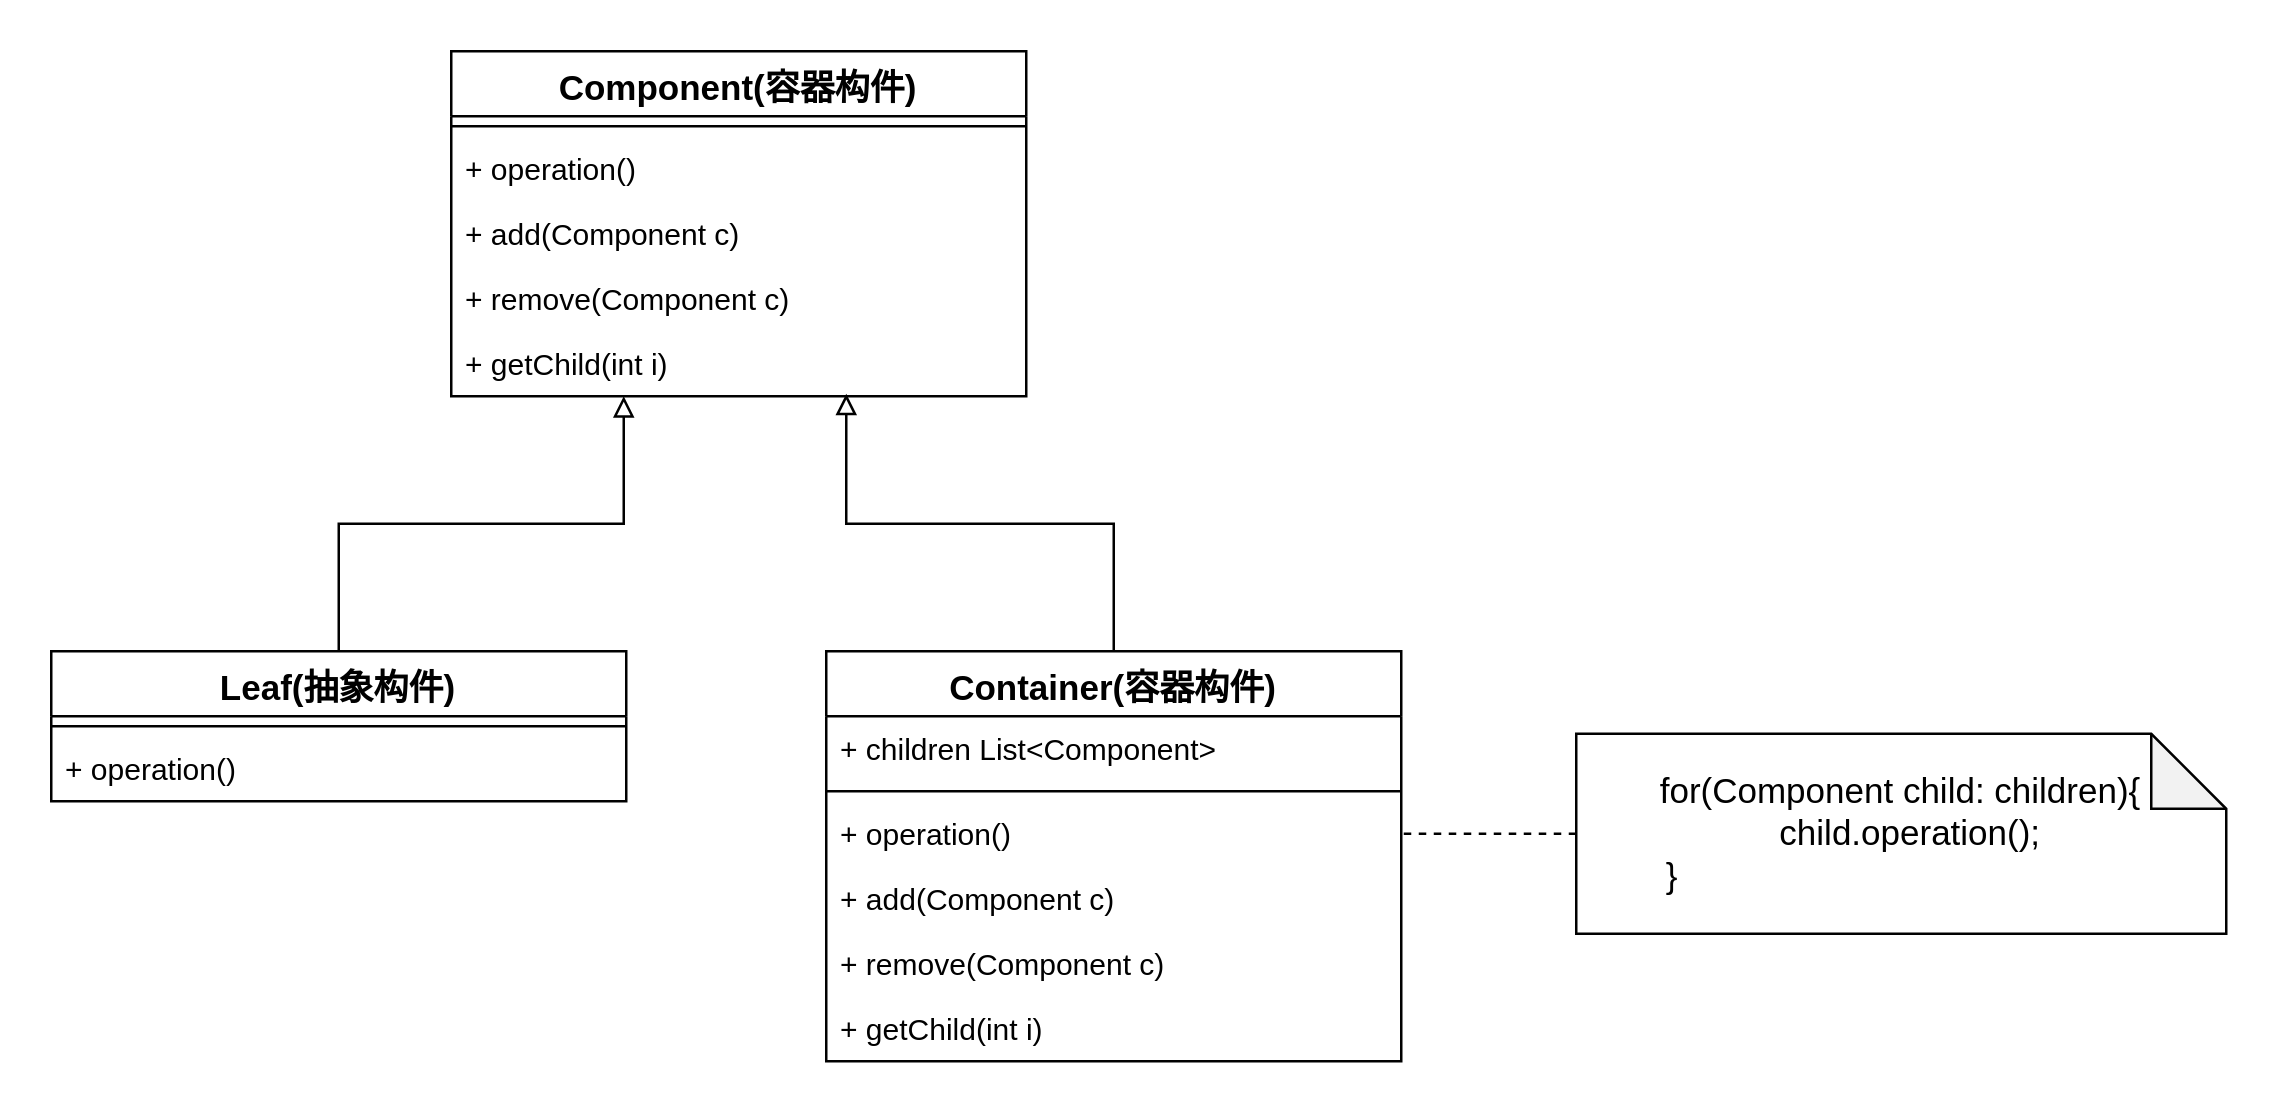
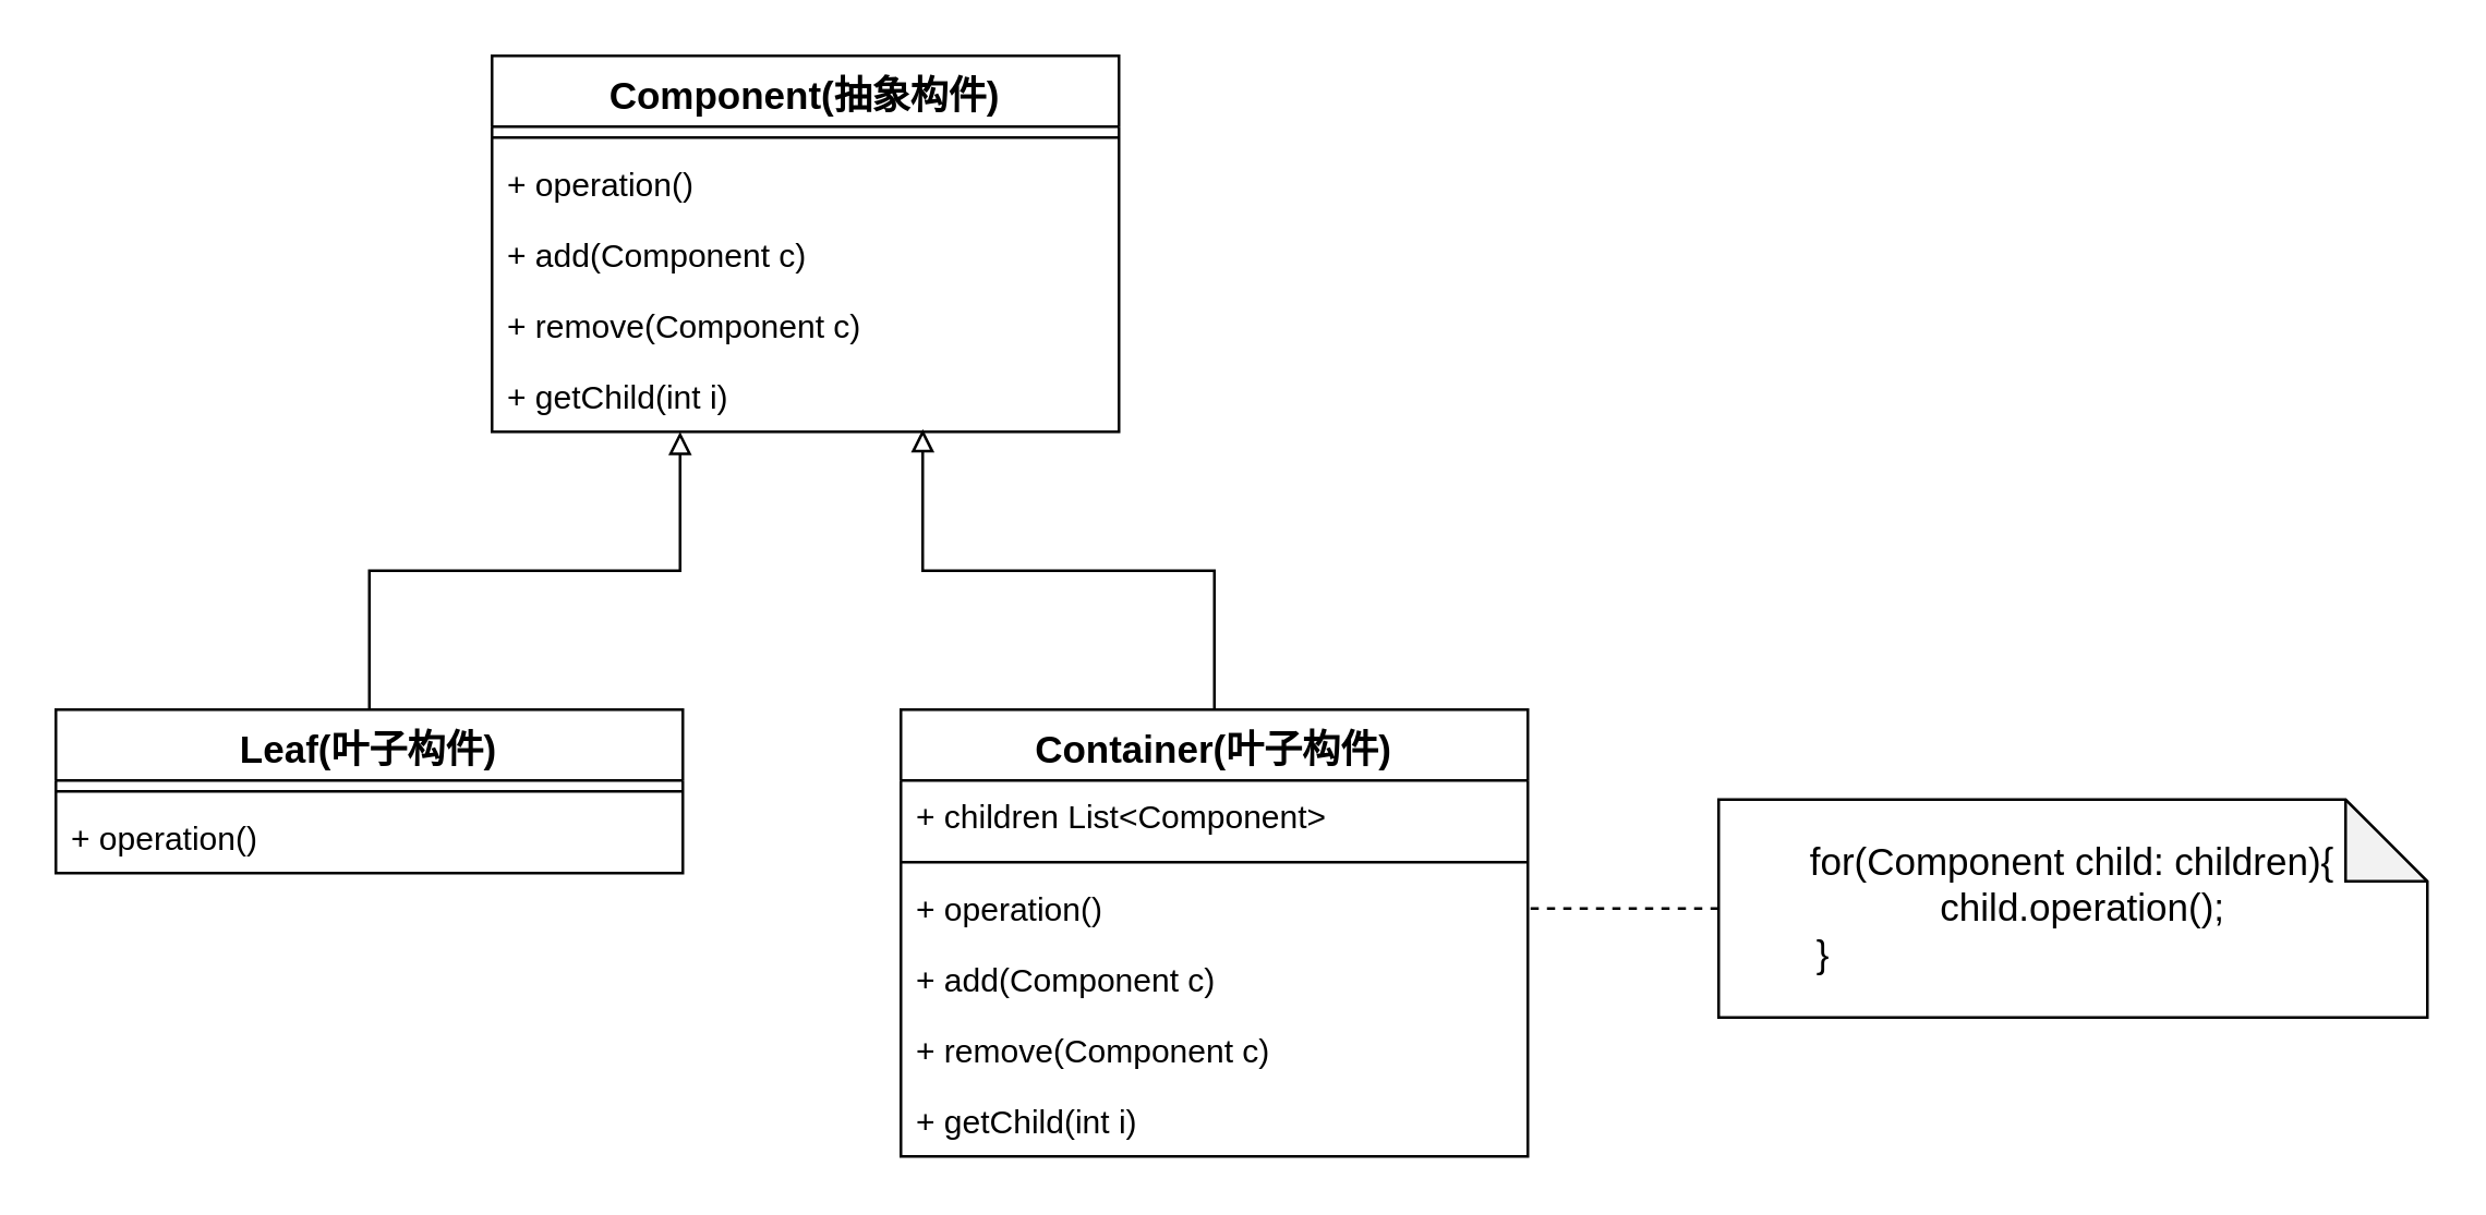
- <mxCell id="2" value="Component(容器构件)" style="swimlane;fontStyle=1;align=center;verticalAlign=top;childLayout=stackLayout;horizontal=1;startSize=26;horizontalStack=0;resizeParent=1;resizeParentMax=0;resizeLast=0;collapsible=1;marginBottom=0;fontSize=14;" parent="1" vertex="1"><mxGeometry x="180" y="20" width="230" height="138" as="geometry" /></mxCell>
+ <mxCell id="2" value="Component(抽象构件)" style="swimlane;fontStyle=1;align=center;verticalAlign=top;childLayout=stackLayout;horizontal=1;startSize=26;horizontalStack=0;resizeParent=1;resizeParentMax=0;resizeLast=0;collapsible=1;marginBottom=0;fontSize=14;" parent="1" vertex="1"><mxGeometry x="180" y="20" width="230" height="138" as="geometry" /></mxCell>
- <mxCell id="17" value="Leaf(抽象构件)" style="swimlane;fontStyle=1;align=center;verticalAlign=top;childLayout=stackLayout;horizontal=1;startSize=26;horizontalStack=0;resizeParent=1;resizeParentMax=0;resizeLast=0;collapsible=1;marginBottom=0;fontSize=14;" parent="1" vertex="1"><mxGeometry x="20" y="260" width="230" height="60" as="geometry" /></mxCell>
+ <mxCell id="17" value="Leaf(叶子构件)" style="swimlane;fontStyle=1;align=center;verticalAlign=top;childLayout=stackLayout;horizontal=1;startSize=26;horizontalStack=0;resizeParent=1;resizeParentMax=0;resizeLast=0;collapsible=1;marginBottom=0;fontSize=14;" parent="1" vertex="1"><mxGeometry x="20" y="260" width="230" height="60" as="geometry" /></mxCell>
- <mxCell id="9" value="Container(容器构件)" style="swimlane;fontStyle=1;align=center;verticalAlign=top;childLayout=stackLayout;horizontal=1;startSize=26;horizontalStack=0;resizeParent=1;resizeParentMax=0;resizeLast=0;collapsible=1;marginBottom=0;fontSize=14;" parent="1" vertex="1"><mxGeometry x="330" y="260" width="230" height="164" as="geometry" /></mxCell>
+ <mxCell id="9" value="Container(叶子构件)" style="swimlane;fontStyle=1;align=center;verticalAlign=top;childLayout=stackLayout;horizontal=1;startSize=26;horizontalStack=0;resizeParent=1;resizeParentMax=0;resizeLast=0;collapsible=1;marginBottom=0;fontSize=14;" parent="1" vertex="1"><mxGeometry x="330" y="260" width="230" height="164" as="geometry" /></mxCell>
